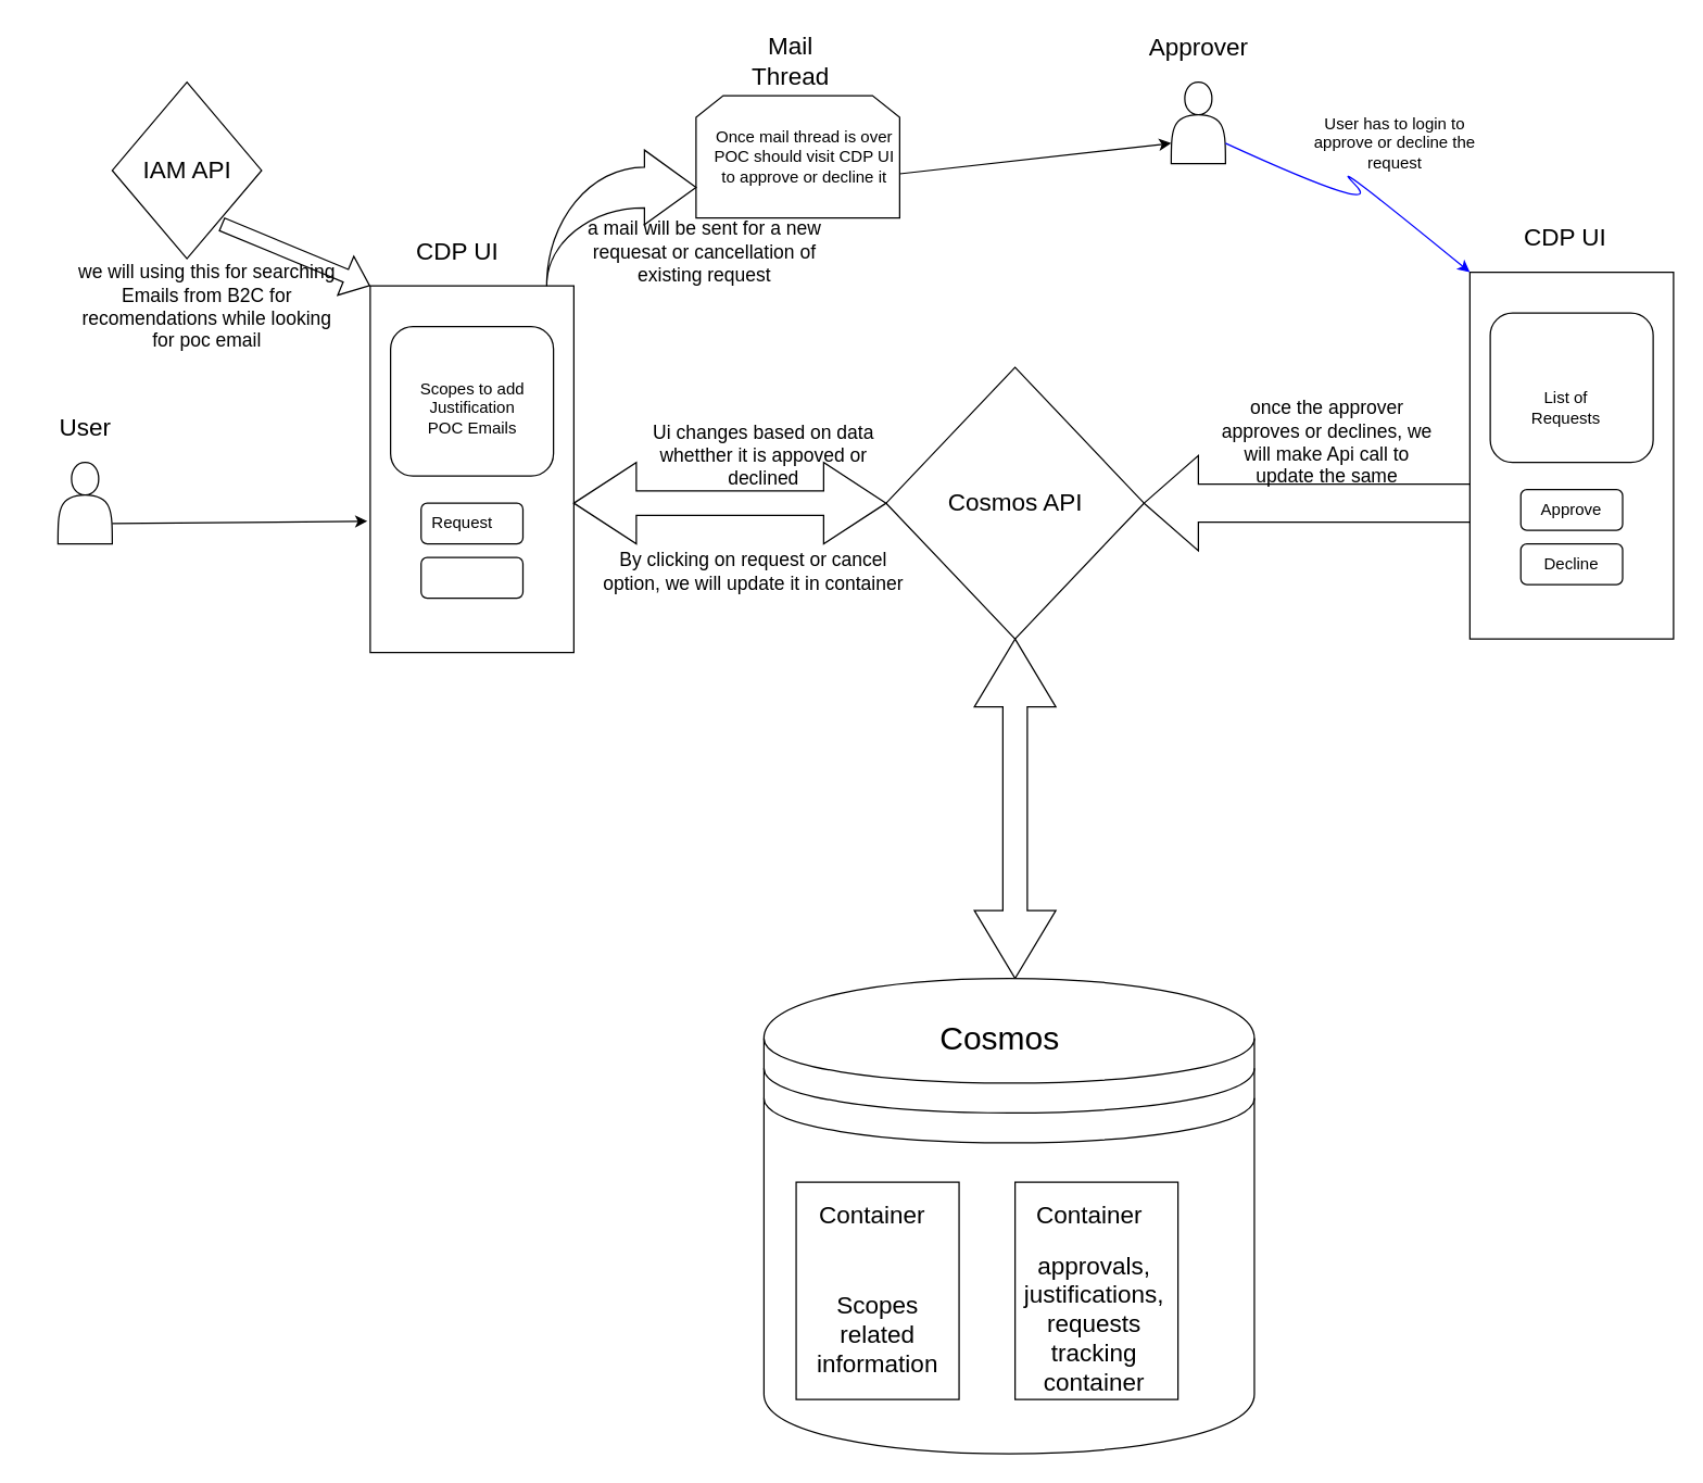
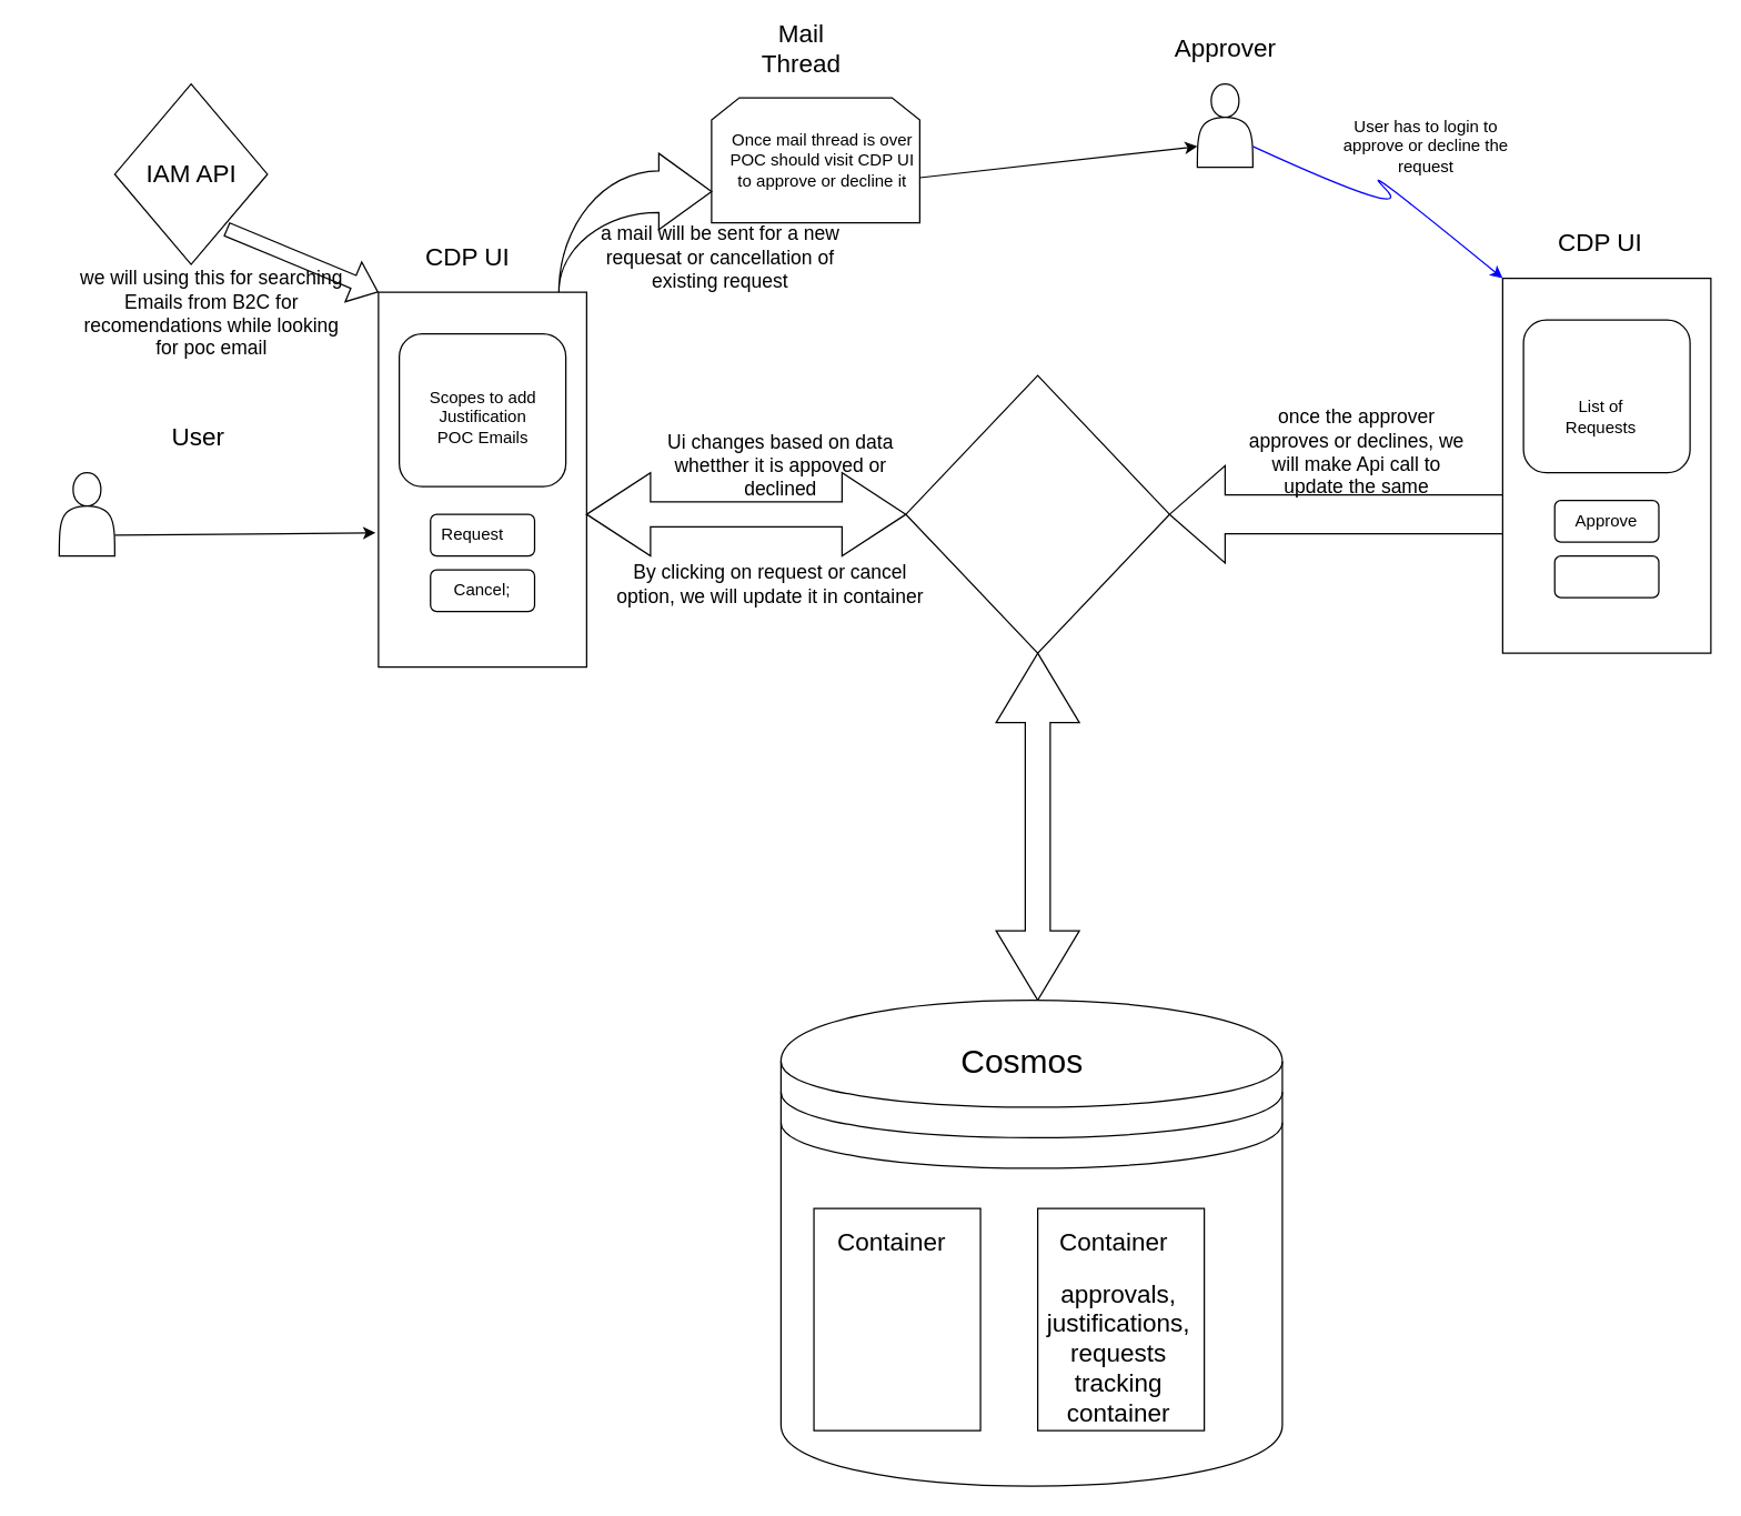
- <mxCell id="29" value="&lt;font style=&quot;font-size: 18px;&quot;&gt;Mail Thread&lt;/font&gt;" style="text;html=1;strokeColor=none;fillColor=none;align=center;verticalAlign=middle;whiteSpace=wrap;rounded=0;" parent="1" vertex="1"><mxGeometry x="552" y="30" width="60" height="30" as="geometry" /></mxCell>
+ <mxCell id="29" value="&lt;font style=&quot;font-size: 18px;&quot;&gt;Mail Thread&lt;/font&gt;" style="text;html=1;strokeColor=none;fillColor=none;align=center;verticalAlign=middle;whiteSpace=wrap;rounded=0;" parent="1" vertex="1"><mxGeometry x="547" y="20" width="60" height="30" as="geometry" /></mxCell>
- <mxCell id="36" value="&lt;span style=&quot;font-size: 18px;&quot;&gt;User&lt;/span&gt;" style="text;html=1;strokeColor=none;fillColor=none;align=center;verticalAlign=middle;whiteSpace=wrap;rounded=0;" parent="1" vertex="1"><mxGeometry x="20.75" y="300" width="82.5" height="30" as="geometry" /></mxCell>
+ <mxCell id="36" value="&lt;span style=&quot;font-size: 18px;&quot;&gt;User&lt;/span&gt;" style="text;html=1;strokeColor=none;fillColor=none;align=center;verticalAlign=middle;whiteSpace=wrap;rounded=0;" parent="1" vertex="1"><mxGeometry x="100.75" y="300" width="82.5" height="30" as="geometry" /></mxCell>
- <mxCell id="32" value="&lt;span style=&quot;font-size: 18px;&quot;&gt;Cosmos API&lt;/span&gt;" style="text;html=1;strokeColor=none;fillColor=none;align=center;verticalAlign=middle;whiteSpace=wrap;rounded=0;" parent="1" vertex="1"><mxGeometry x="674.68" y="345" width="144.63" height="50" as="geometry" /></mxCell>
- <mxCell id="27" value="Decline" style="text;html=1;strokeColor=none;fillColor=none;align=center;verticalAlign=middle;whiteSpace=wrap;rounded=0;" parent="1" vertex="1"><mxGeometry x="1127" y="400" width="60" height="30" as="geometry" /></mxCell>
+ <mxCell id="24" value="Cancel;" style="text;html=1;strokeColor=none;fillColor=none;align=center;verticalAlign=middle;whiteSpace=wrap;rounded=0;" parent="1" vertex="1"><mxGeometry x="317" y="410" width="60" height="30" as="geometry" /></mxCell>
- <mxCell id="43" value="&lt;font style=&quot;font-size: 18px;&quot;&gt;Scopes related information&lt;/font&gt;" style="text;html=1;strokeColor=none;fillColor=none;align=center;verticalAlign=middle;whiteSpace=wrap;rounded=0;" parent="1" vertex="1"><mxGeometry x="595.75" y="935" width="100" height="95" as="geometry" /></mxCell>
